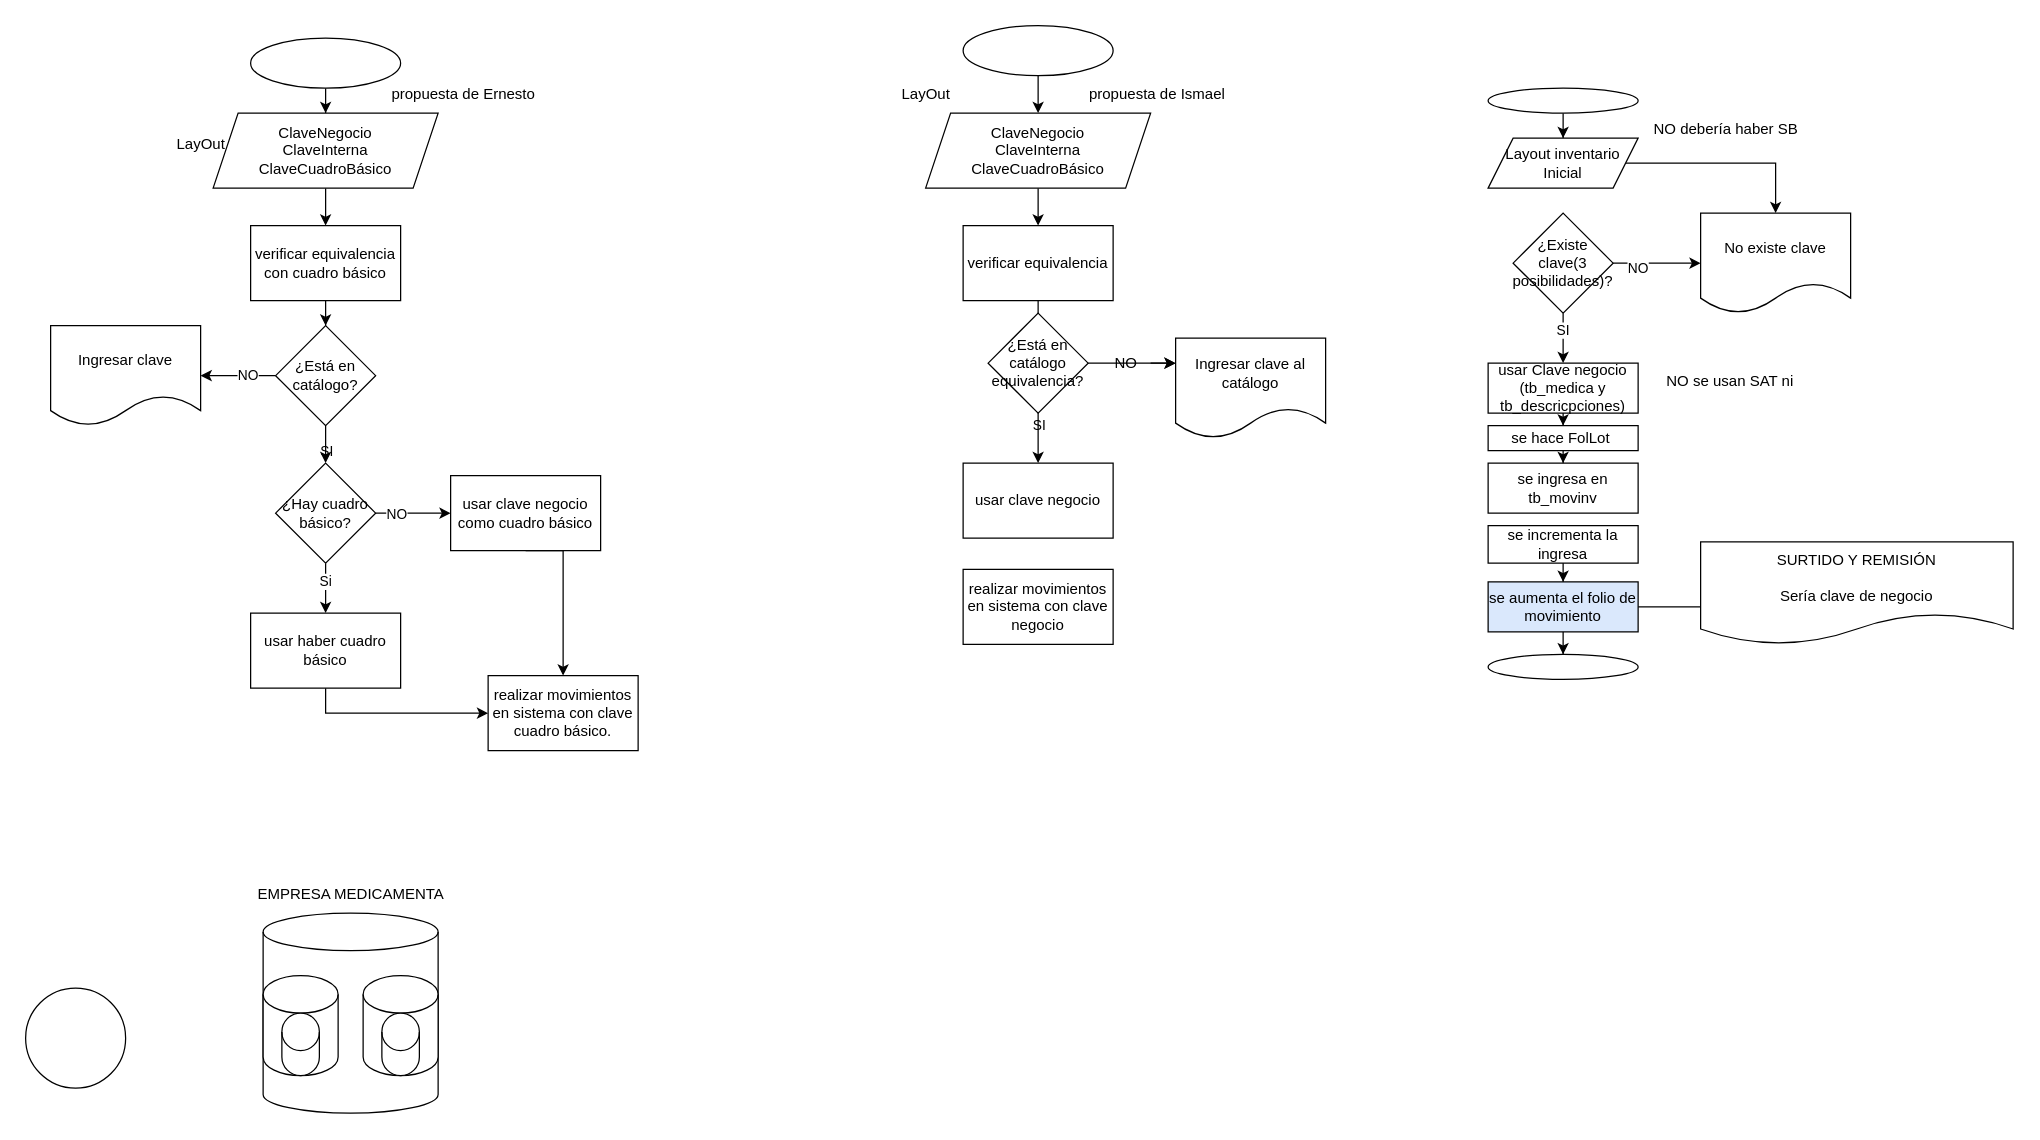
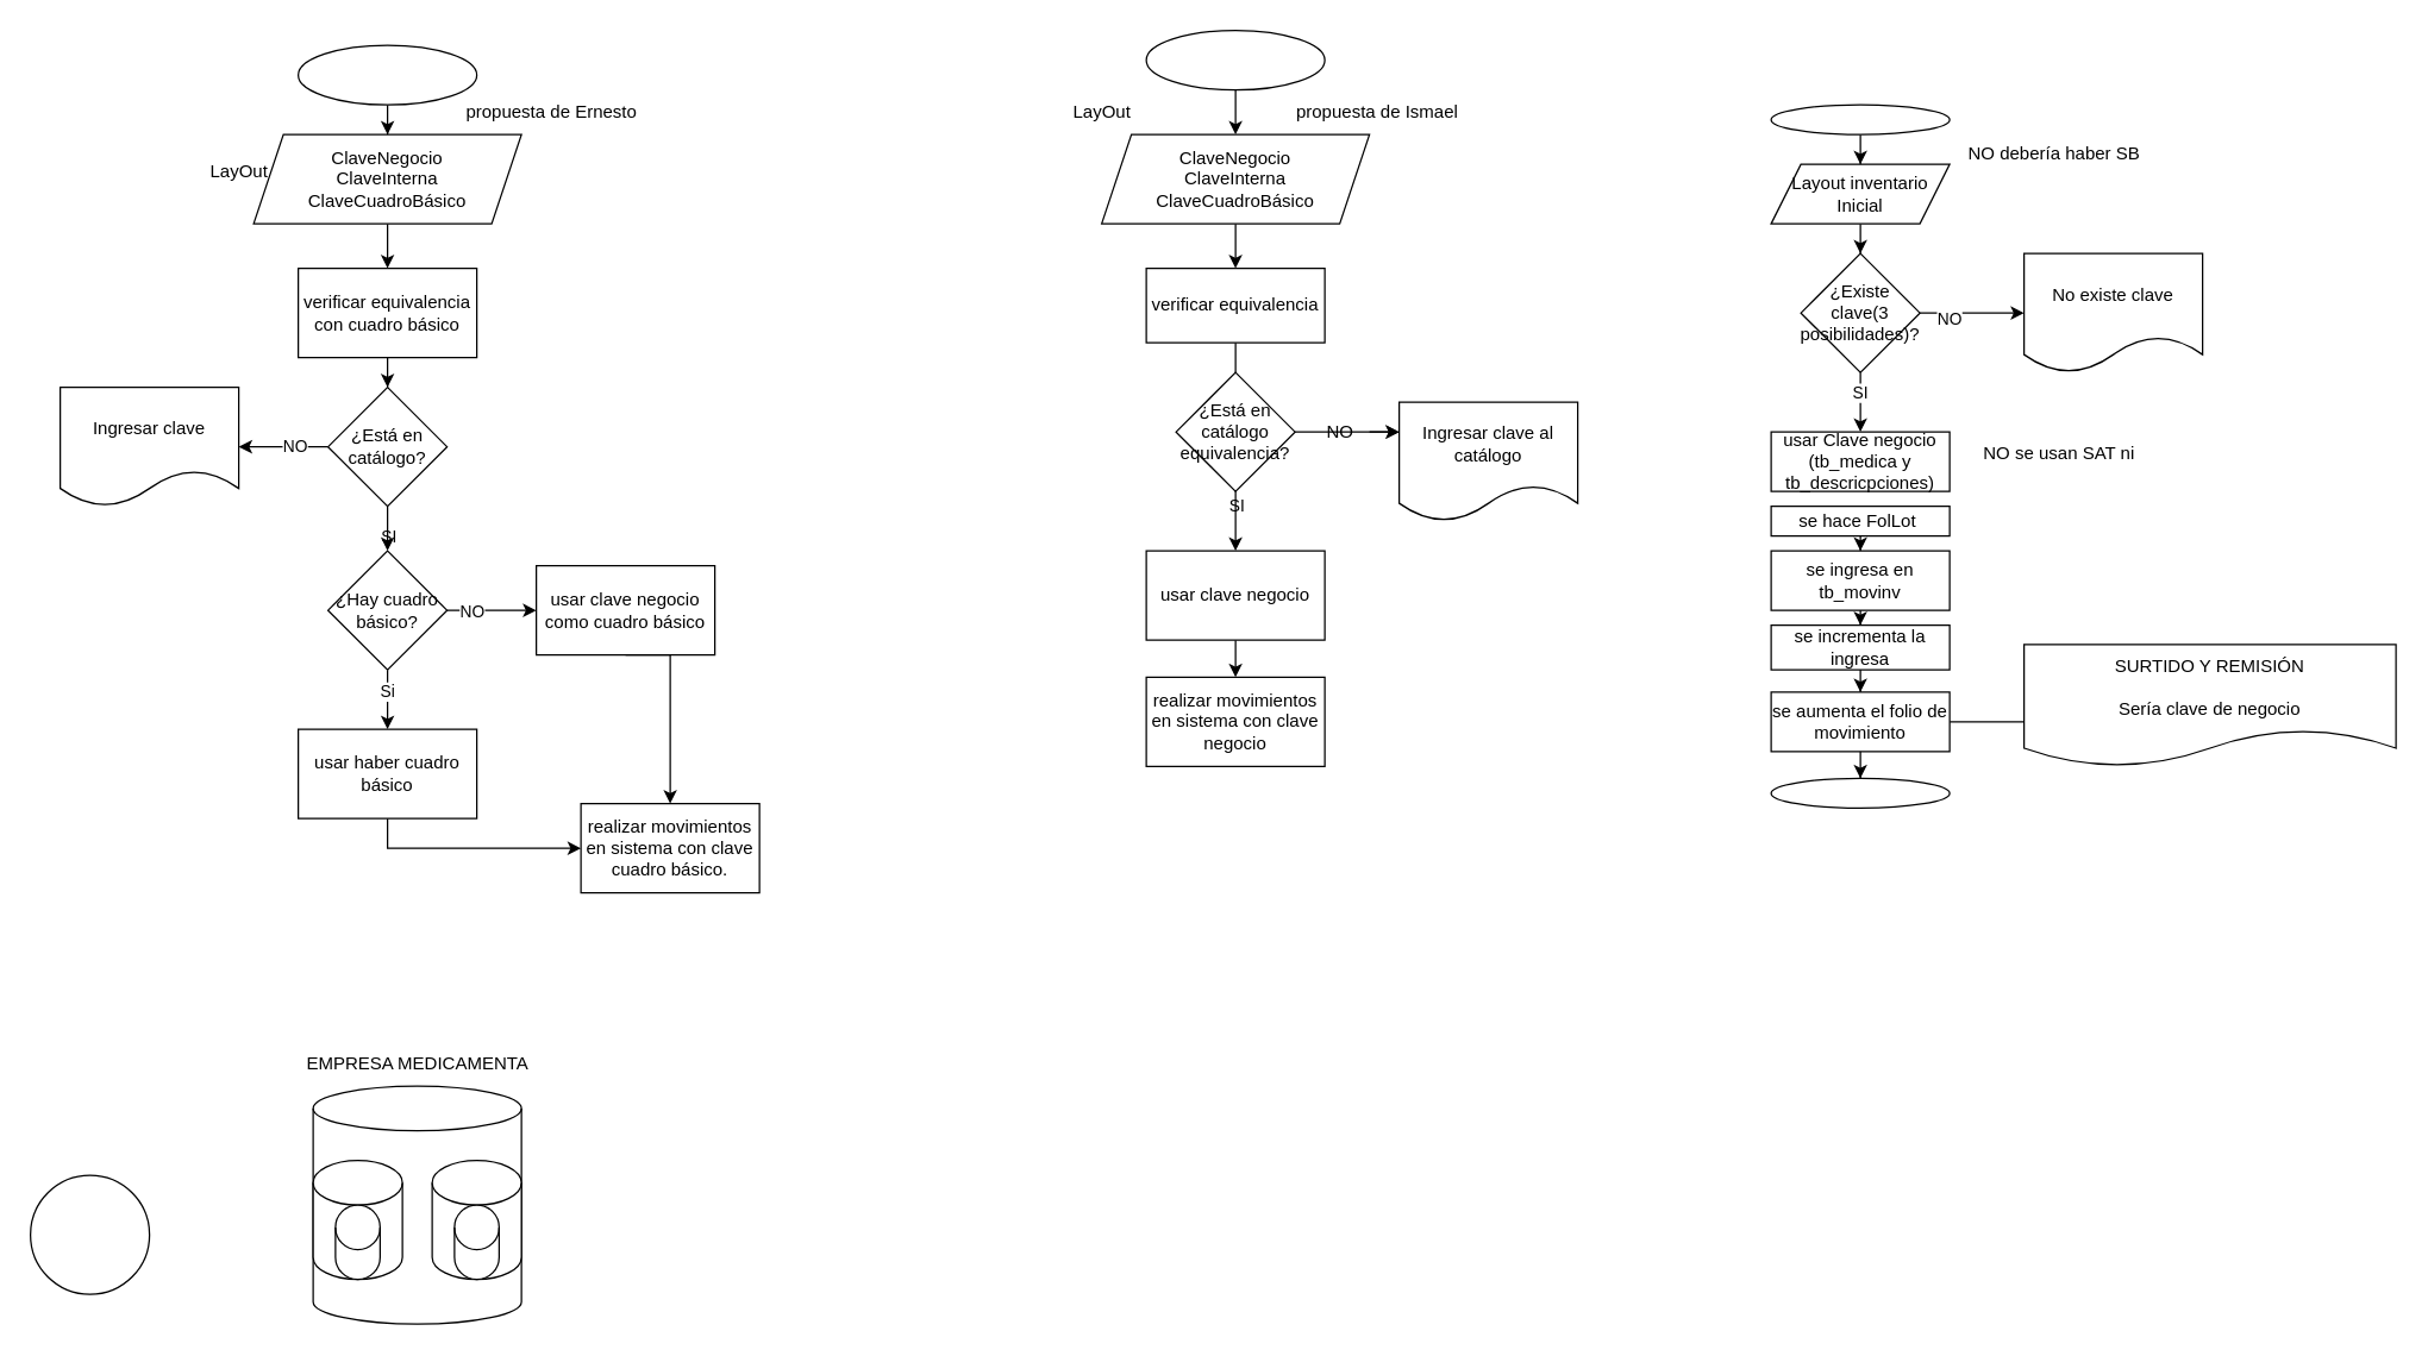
- <mxCell id="52" value="" style="edgeStyle=orthogonalEdgeStyle;rounded=0;orthogonalLoop=1;jettySize=auto;html=1;" edge="1" parent="1" source="53" target="59"><mxGeometry relative="1" as="geometry" /></mxCell>
+ <mxCell id="52" value="" style="edgeStyle=orthogonalEdgeStyle;rounded=0;orthogonalLoop=1;jettySize=auto;html=1;" edge="1" parent="1" source="53" target="58"><mxGeometry relative="1" as="geometry" /></mxCell>
- <mxCell id="26" value="verificar equivalencia" style="rounded=0;whiteSpace=wrap;html=1;" vertex="1" parent="1"><mxGeometry x="770" y="180" width="120" height="60" as="geometry" /></mxCell>
+ <mxCell id="26" value="verificar equivalencia" style="rounded=0;whiteSpace=wrap;html=1;" vertex="1" parent="1"><mxGeometry x="770" y="180" width="120" height="50" as="geometry" /></mxCell>
- <mxCell id="61" value="" style="edgeStyle=orthogonalEdgeStyle;rounded=0;orthogonalLoop=1;jettySize=auto;html=1;entryX=0.5;entryY=0;entryDx=0;entryDy=0;" edge="1" parent="1" source="62" target="65"><mxGeometry relative="1" as="geometry"><mxPoint x="1250" y="390" as="targetPoint" /></mxGeometry></mxCell>
+ <mxCell id="66" value="" style="edgeStyle=orthogonalEdgeStyle;rounded=0;orthogonalLoop=1;jettySize=auto;html=1;" edge="1" parent="1" source="67" target="69"><mxGeometry relative="1" as="geometry" /></mxCell>
+ <mxCell id="27" value="" style="edgeStyle=orthogonalEdgeStyle;rounded=0;orthogonalLoop=1;jettySize=auto;html=1;" edge="1" parent="1" source="28" target="30"><mxGeometry relative="1" as="geometry" /></mxCell>
- <mxCell id="72" value="se aumenta el folio de movimiento" style="whiteSpace=wrap;html=1;rounded=0;fillColor=#dae8fc;" vertex="1" parent="1"><mxGeometry x="1190" y="465" width="120" height="40" as="geometry" /></mxCell>
+ <mxCell id="72" value="se aumenta el folio de movimiento" style="whiteSpace=wrap;html=1;rounded=0;" vertex="1" parent="1"><mxGeometry x="1190" y="465" width="120" height="40" as="geometry" /></mxCell>
